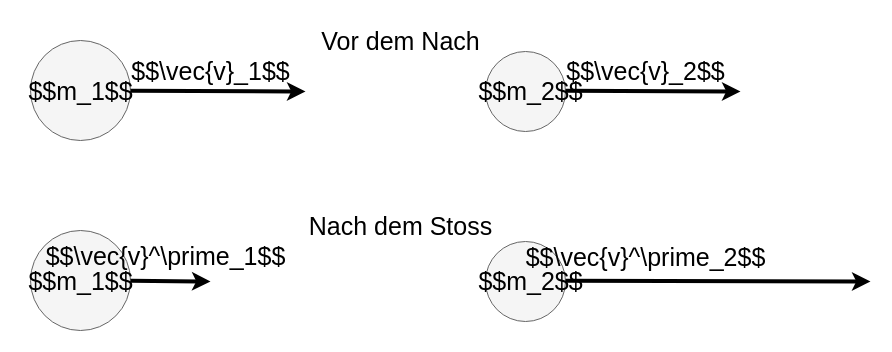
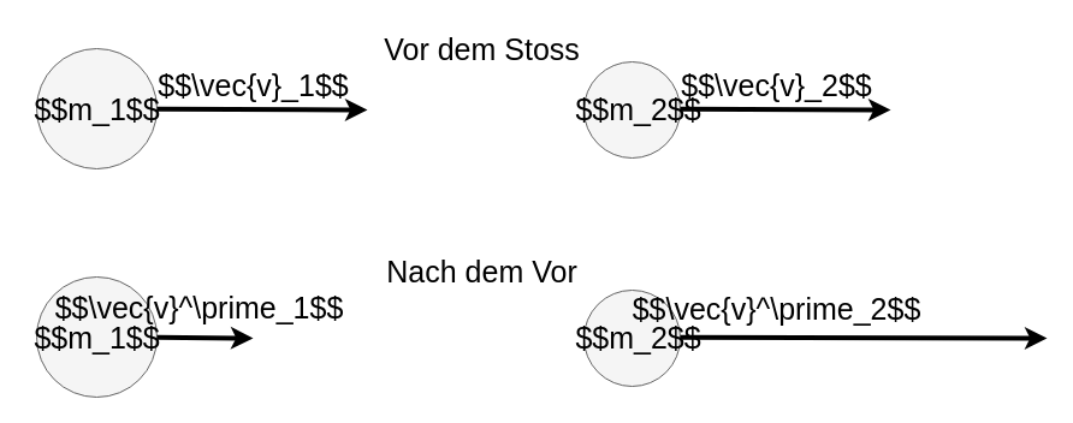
- <mxCell id="10" value="Vor dem Nach" style="text;html=1;resizable=0;autosize=1;align=center;verticalAlign=middle;points=[];fillColor=none;strokeColor=none;rounded=0;fontSize=25;fontColor=none;" vertex="1" parent="1"><mxGeometry x="310" y="20" width="180" height="40" as="geometry" /></mxCell>
+ <mxCell id="10" value="Vor dem Stoss" style="text;html=1;resizable=0;autosize=1;align=center;verticalAlign=middle;points=[];fillColor=none;strokeColor=none;rounded=0;fontSize=25;fontColor=none;" vertex="1" parent="1"><mxGeometry x="310" y="20" width="180" height="40" as="geometry" /></mxCell>
- <mxCell id="19" value="Nach dem Stoss" style="text;html=1;resizable=0;autosize=1;align=center;verticalAlign=middle;points=[];fillColor=none;strokeColor=none;rounded=0;fontSize=25;fontColor=none;" vertex="1" parent="1"><mxGeometry x="300" y="205" width="200" height="40" as="geometry" /></mxCell>
+ <mxCell id="19" value="Nach dem Vor" style="text;html=1;resizable=0;autosize=1;align=center;verticalAlign=middle;points=[];fillColor=none;strokeColor=none;rounded=0;fontSize=25;fontColor=none;" vertex="1" parent="1"><mxGeometry x="300" y="205" width="200" height="40" as="geometry" /></mxCell>
